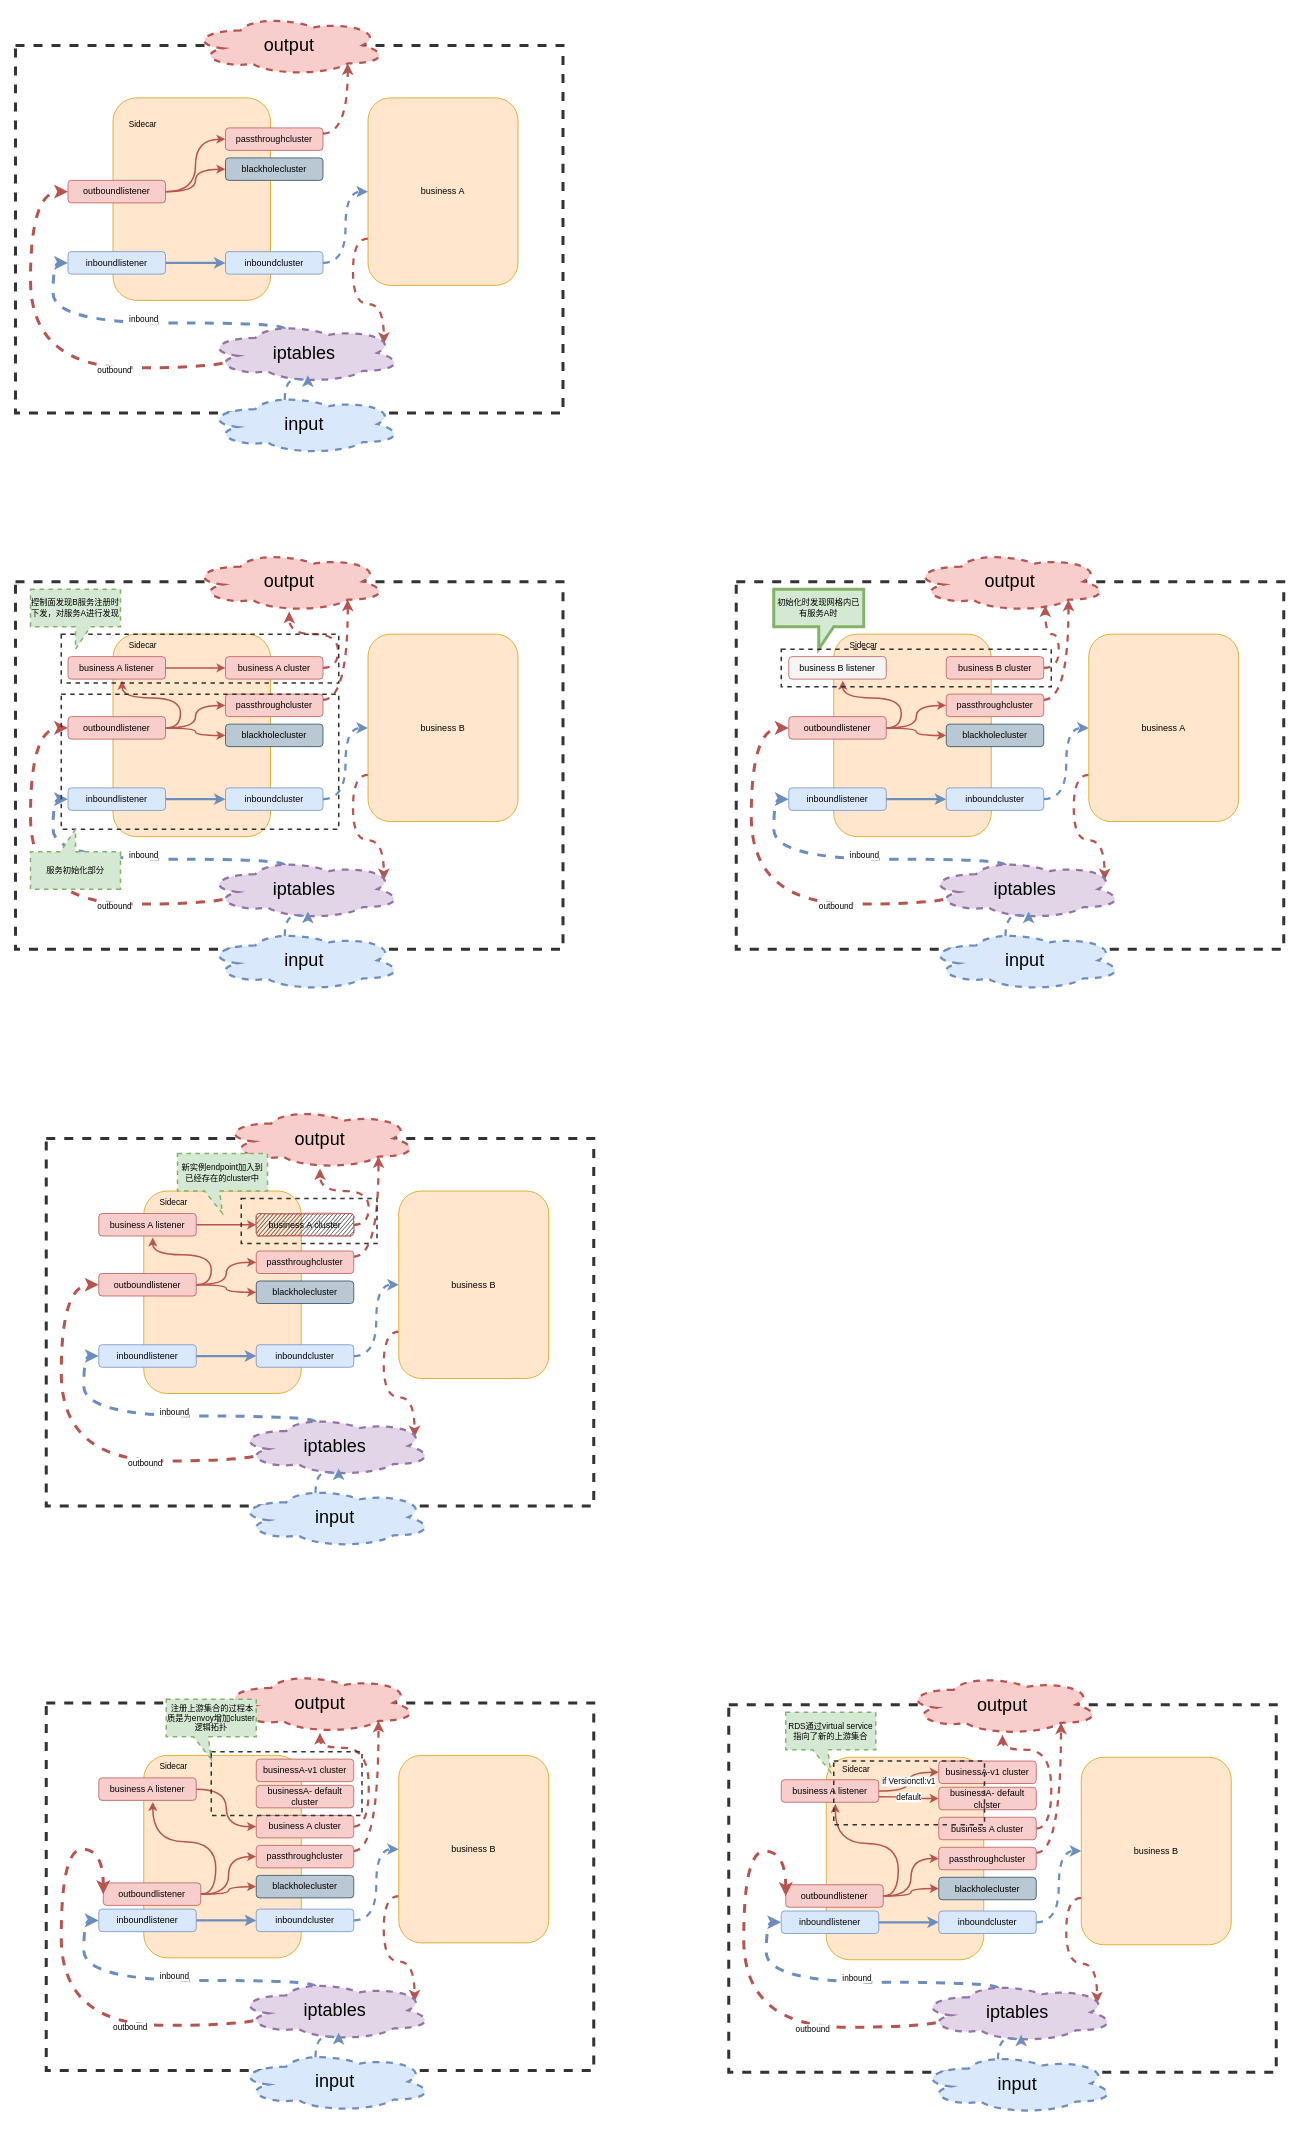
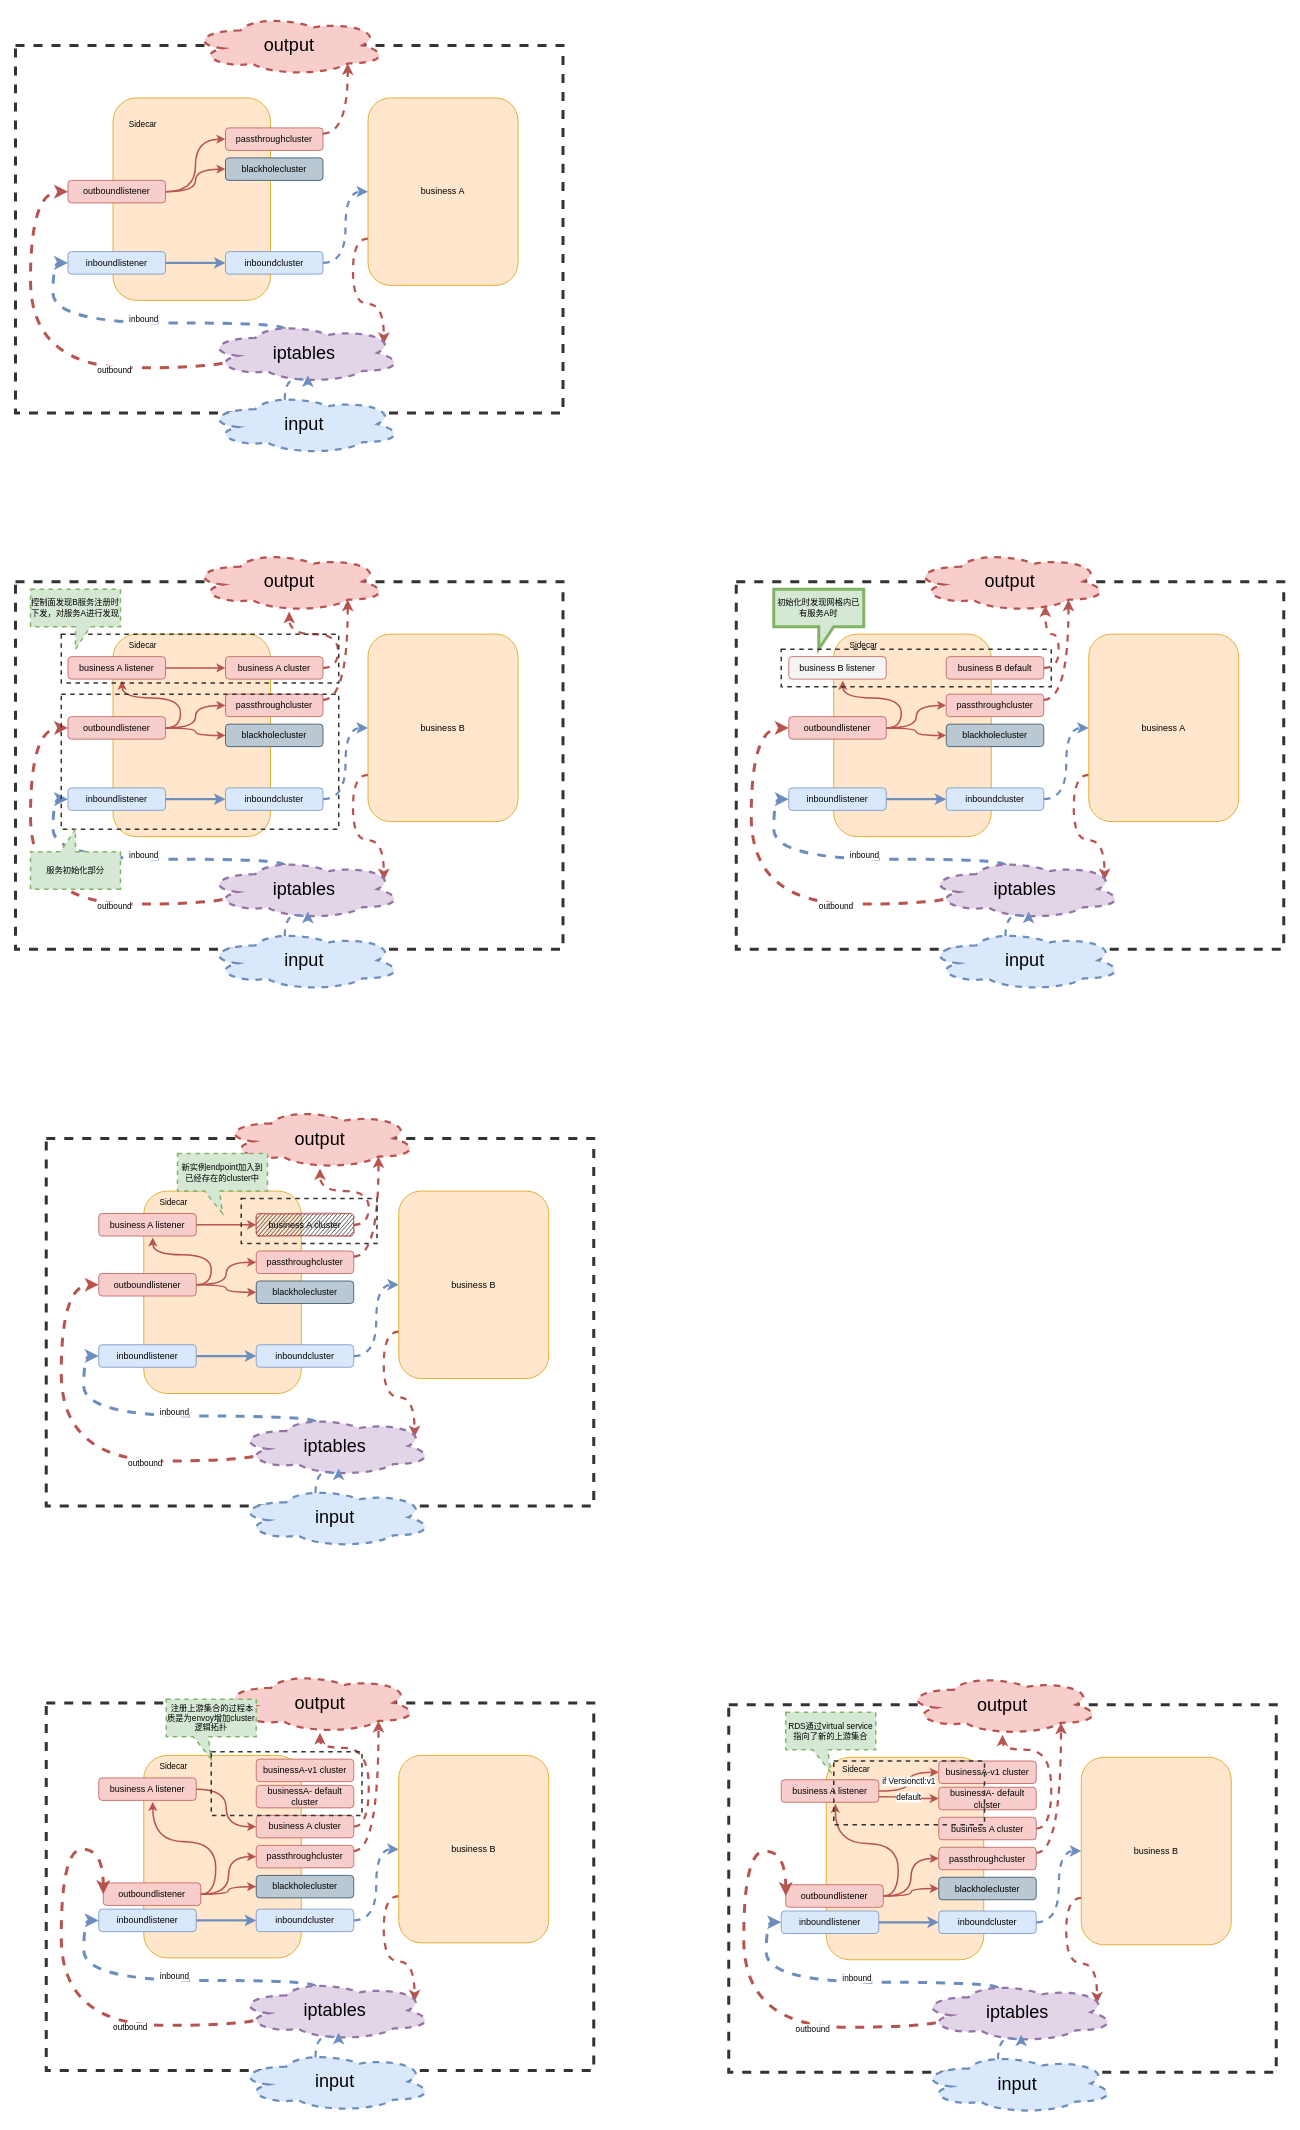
- <mxCell id="27" value="business B cluster" style="rounded=1;whiteSpace=wrap;html=1;fillColor=#f8cecc;strokeColor=#b85450;" parent="1" vertex="1"><mxGeometry x="1261" y="875" width="130" height="30" as="geometry" /></mxCell>
+ <mxCell id="27" value="business B default" style="rounded=1;whiteSpace=wrap;html=1;fillColor=#f8cecc;strokeColor=#b85450;" parent="1" vertex="1"><mxGeometry x="1261" y="875" width="130" height="30" as="geometry" /></mxCell>
